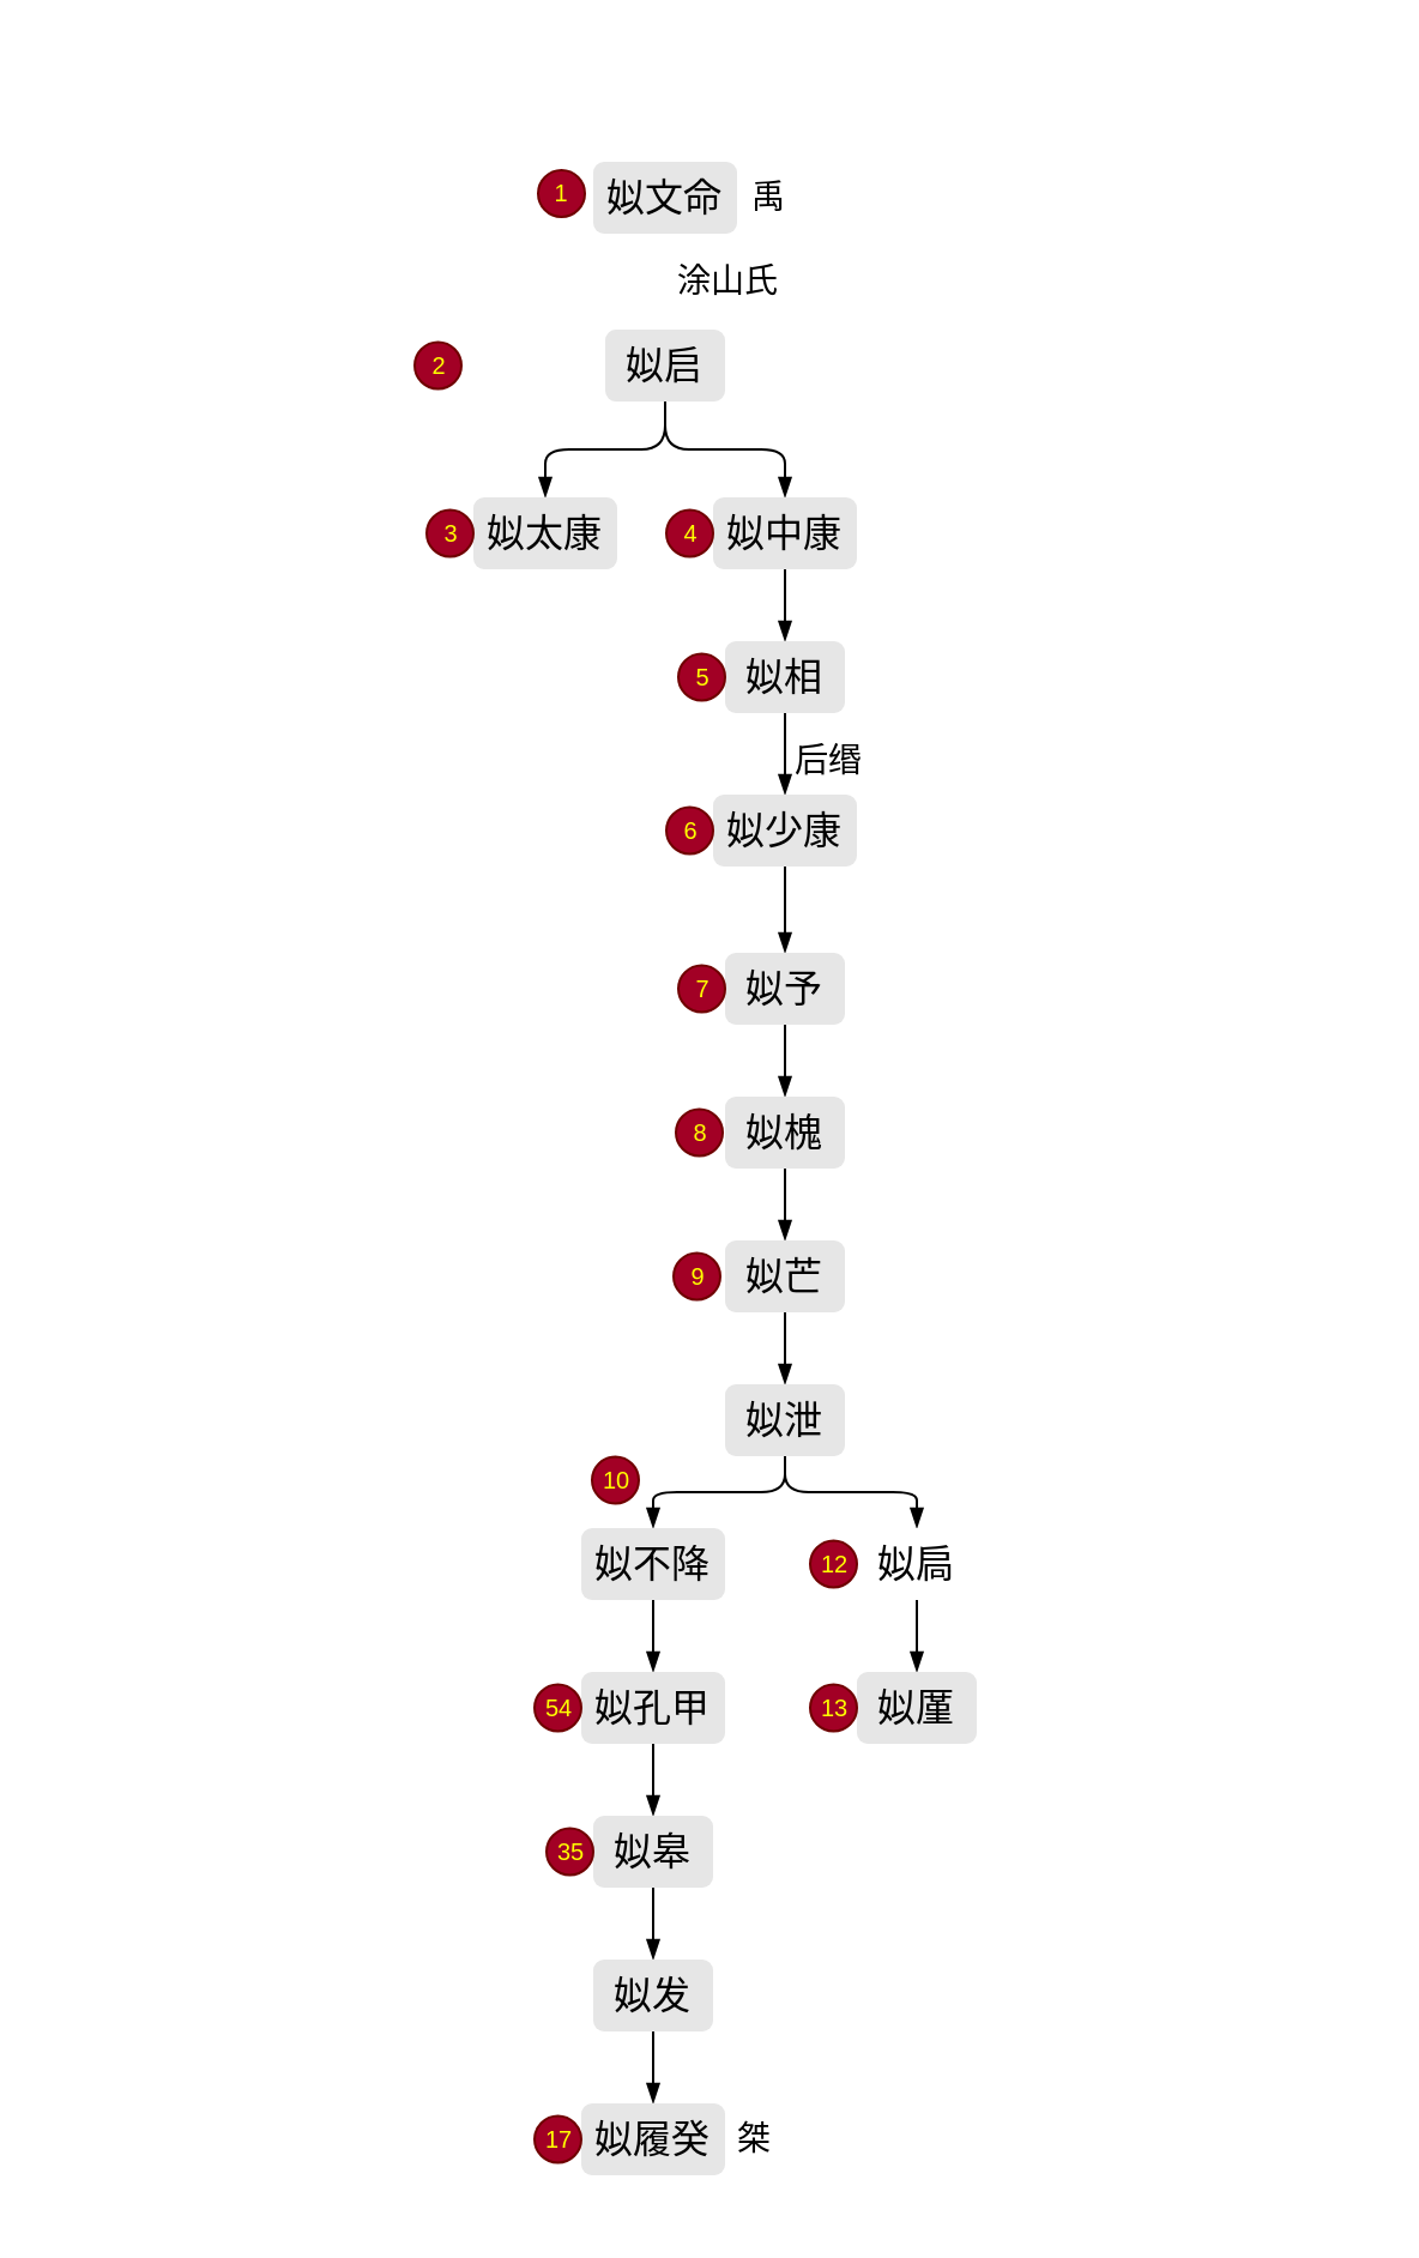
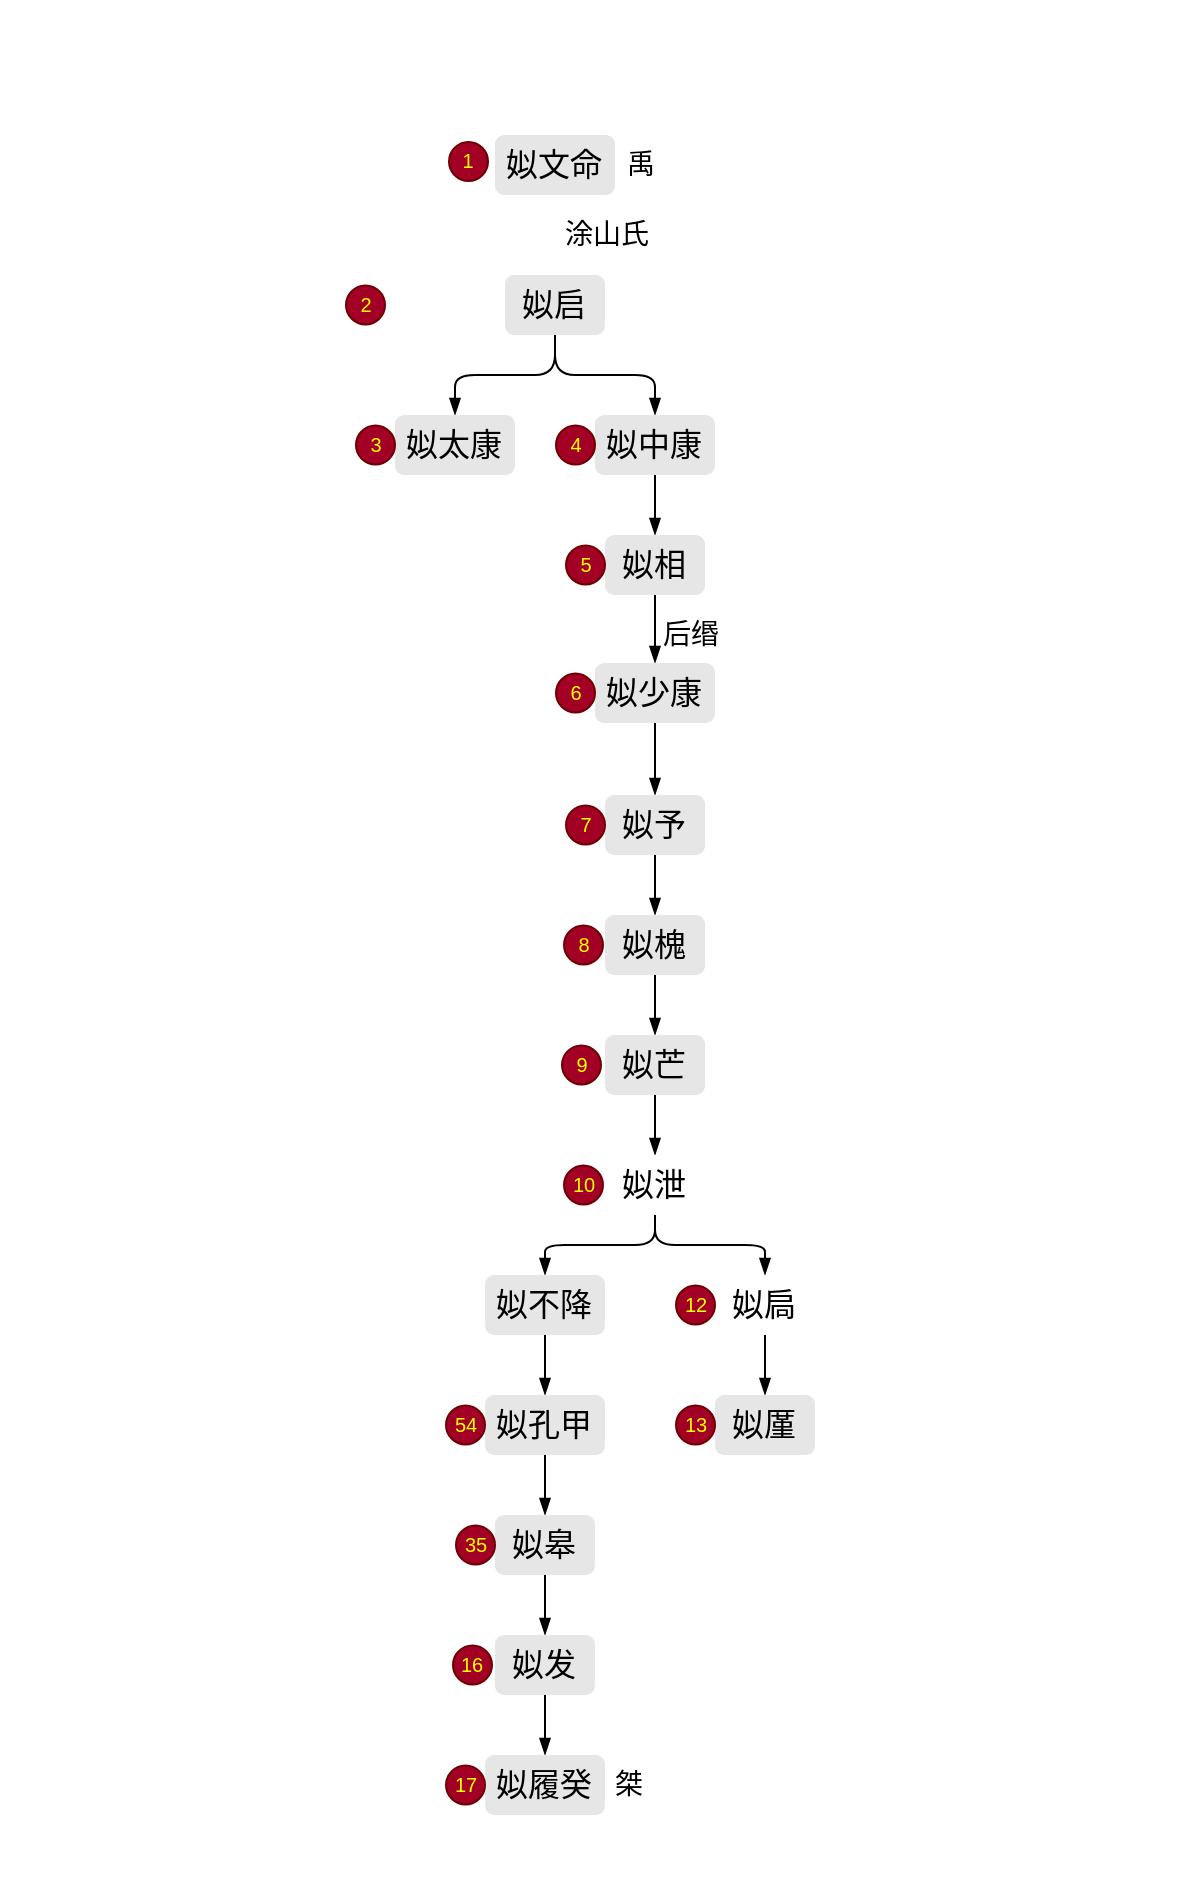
- <mxCell id="24" value="&lt;div style=&quot;font-size: 16px&quot;&gt;&lt;div style=&quot;font-size: 16px&quot;&gt;&lt;div style=&quot;font-size: 16px&quot;&gt;&lt;div style=&quot;font-size: 16px&quot;&gt;&lt;div style=&quot;font-size: 16px&quot;&gt;姒泄&lt;br&gt;&lt;/div&gt;&lt;/div&gt;&lt;/div&gt;&lt;/div&gt;&lt;div style=&quot;font-size: 16px&quot;&gt;&lt;/div&gt;&lt;/div&gt;" style="rounded=1;whiteSpace=wrap;html=1;fillColor=#E6E6E6;fontColor=#000000;fontSize=16;strokeColor=none;strokeWidth=2;" vertex="1" parent="2"><mxGeometry x="282" y="557" width="50" height="30" as="geometry" /></mxCell>
+ <mxCell id="24" value="&lt;div style=&quot;font-size: 16px&quot;&gt;&lt;div style=&quot;font-size: 16px&quot;&gt;&lt;div style=&quot;font-size: 16px&quot;&gt;&lt;div style=&quot;font-size: 16px&quot;&gt;&lt;div style=&quot;font-size: 16px&quot;&gt;姒泄&lt;br&gt;&lt;/div&gt;&lt;/div&gt;&lt;/div&gt;&lt;/div&gt;&lt;div style=&quot;font-size: 16px&quot;&gt;&lt;/div&gt;&lt;/div&gt;" style="rounded=1;whiteSpace=wrap;html=1;fillColor=#ffffff;fontColor=#000000;fontSize=16;strokeColor=none;strokeWidth=2;" vertex="1" parent="2"><mxGeometry x="282" y="557" width="50" height="30" as="geometry" /></mxCell>
- <mxCell id="48" value="&lt;font color=&quot;#ffff00&quot;&gt;10&lt;/font&gt;" style="ellipse;whiteSpace=wrap;html=1;aspect=fixed;fontFamily=Helvetica;fontSize=10;fontColor=#ffffff;fillColor=#a20025;strokeColor=#6F0000;" vertex="1" parent="2"><mxGeometry x="226.5" y="587.25" width="19.5" height="19.5" as="geometry" /></mxCell>
+ <mxCell id="48" value="&lt;font color=&quot;#ffff00&quot;&gt;10&lt;/font&gt;" style="ellipse;whiteSpace=wrap;html=1;aspect=fixed;fontFamily=Helvetica;fontSize=10;fontColor=#ffffff;fillColor=#a20025;strokeColor=#6F0000;" vertex="1" parent="2"><mxGeometry x="261.5" y="562.25" width="19.5" height="19.5" as="geometry" /></mxCell>
+ <mxCell id="53" value="&lt;font color=&quot;#ffff00&quot;&gt;16&lt;/font&gt;" style="ellipse;whiteSpace=wrap;html=1;aspect=fixed;fontFamily=Helvetica;fontSize=10;fontColor=#ffffff;fillColor=#a20025;strokeColor=#6F0000;" vertex="1" parent="2"><mxGeometry x="206" y="802.25" width="19.5" height="19.5" as="geometry" /></mxCell>
